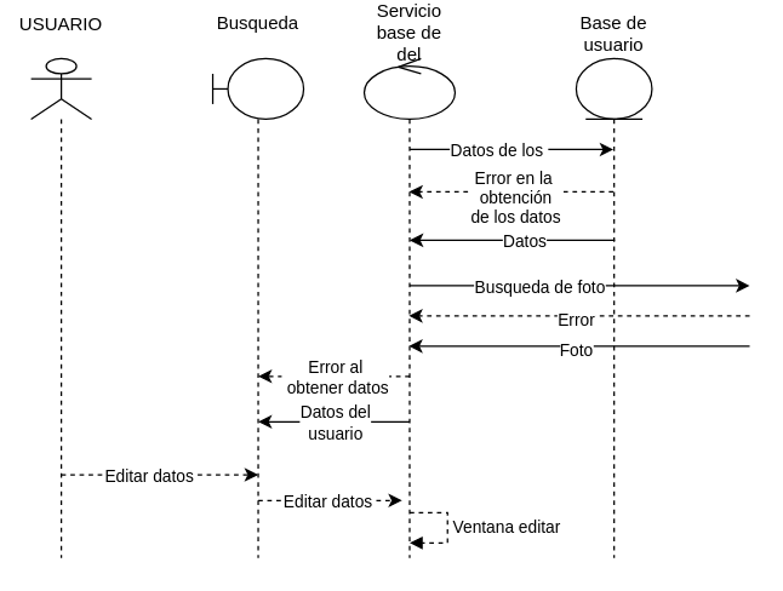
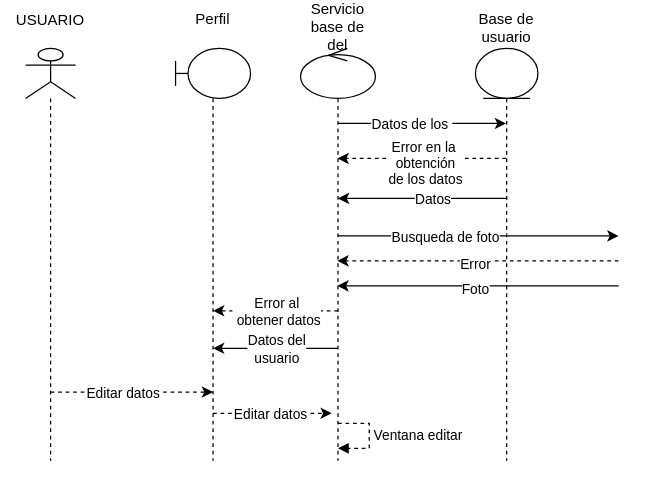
- <mxCell id="5" value="Busqueda" style="shape=umlLifeline;participant=umlBoundary;perimeter=lifelinePerimeter;whiteSpace=wrap;html=1;container=1;collapsible=0;recursiveResize=0;verticalAlign=top;spacingTop=-37;outlineConnect=0;" vertex="1" parent="1"><mxGeometry x="140" y="20" width="60" height="330" as="geometry" /></mxCell>
+ <mxCell id="5" value="Perfil" style="shape=umlLifeline;participant=umlBoundary;perimeter=lifelinePerimeter;whiteSpace=wrap;html=1;container=1;collapsible=0;recursiveResize=0;verticalAlign=top;spacingTop=-37;outlineConnect=0;" vertex="1" parent="1"><mxGeometry x="140" y="20" width="60" height="330" as="geometry" /></mxCell>
